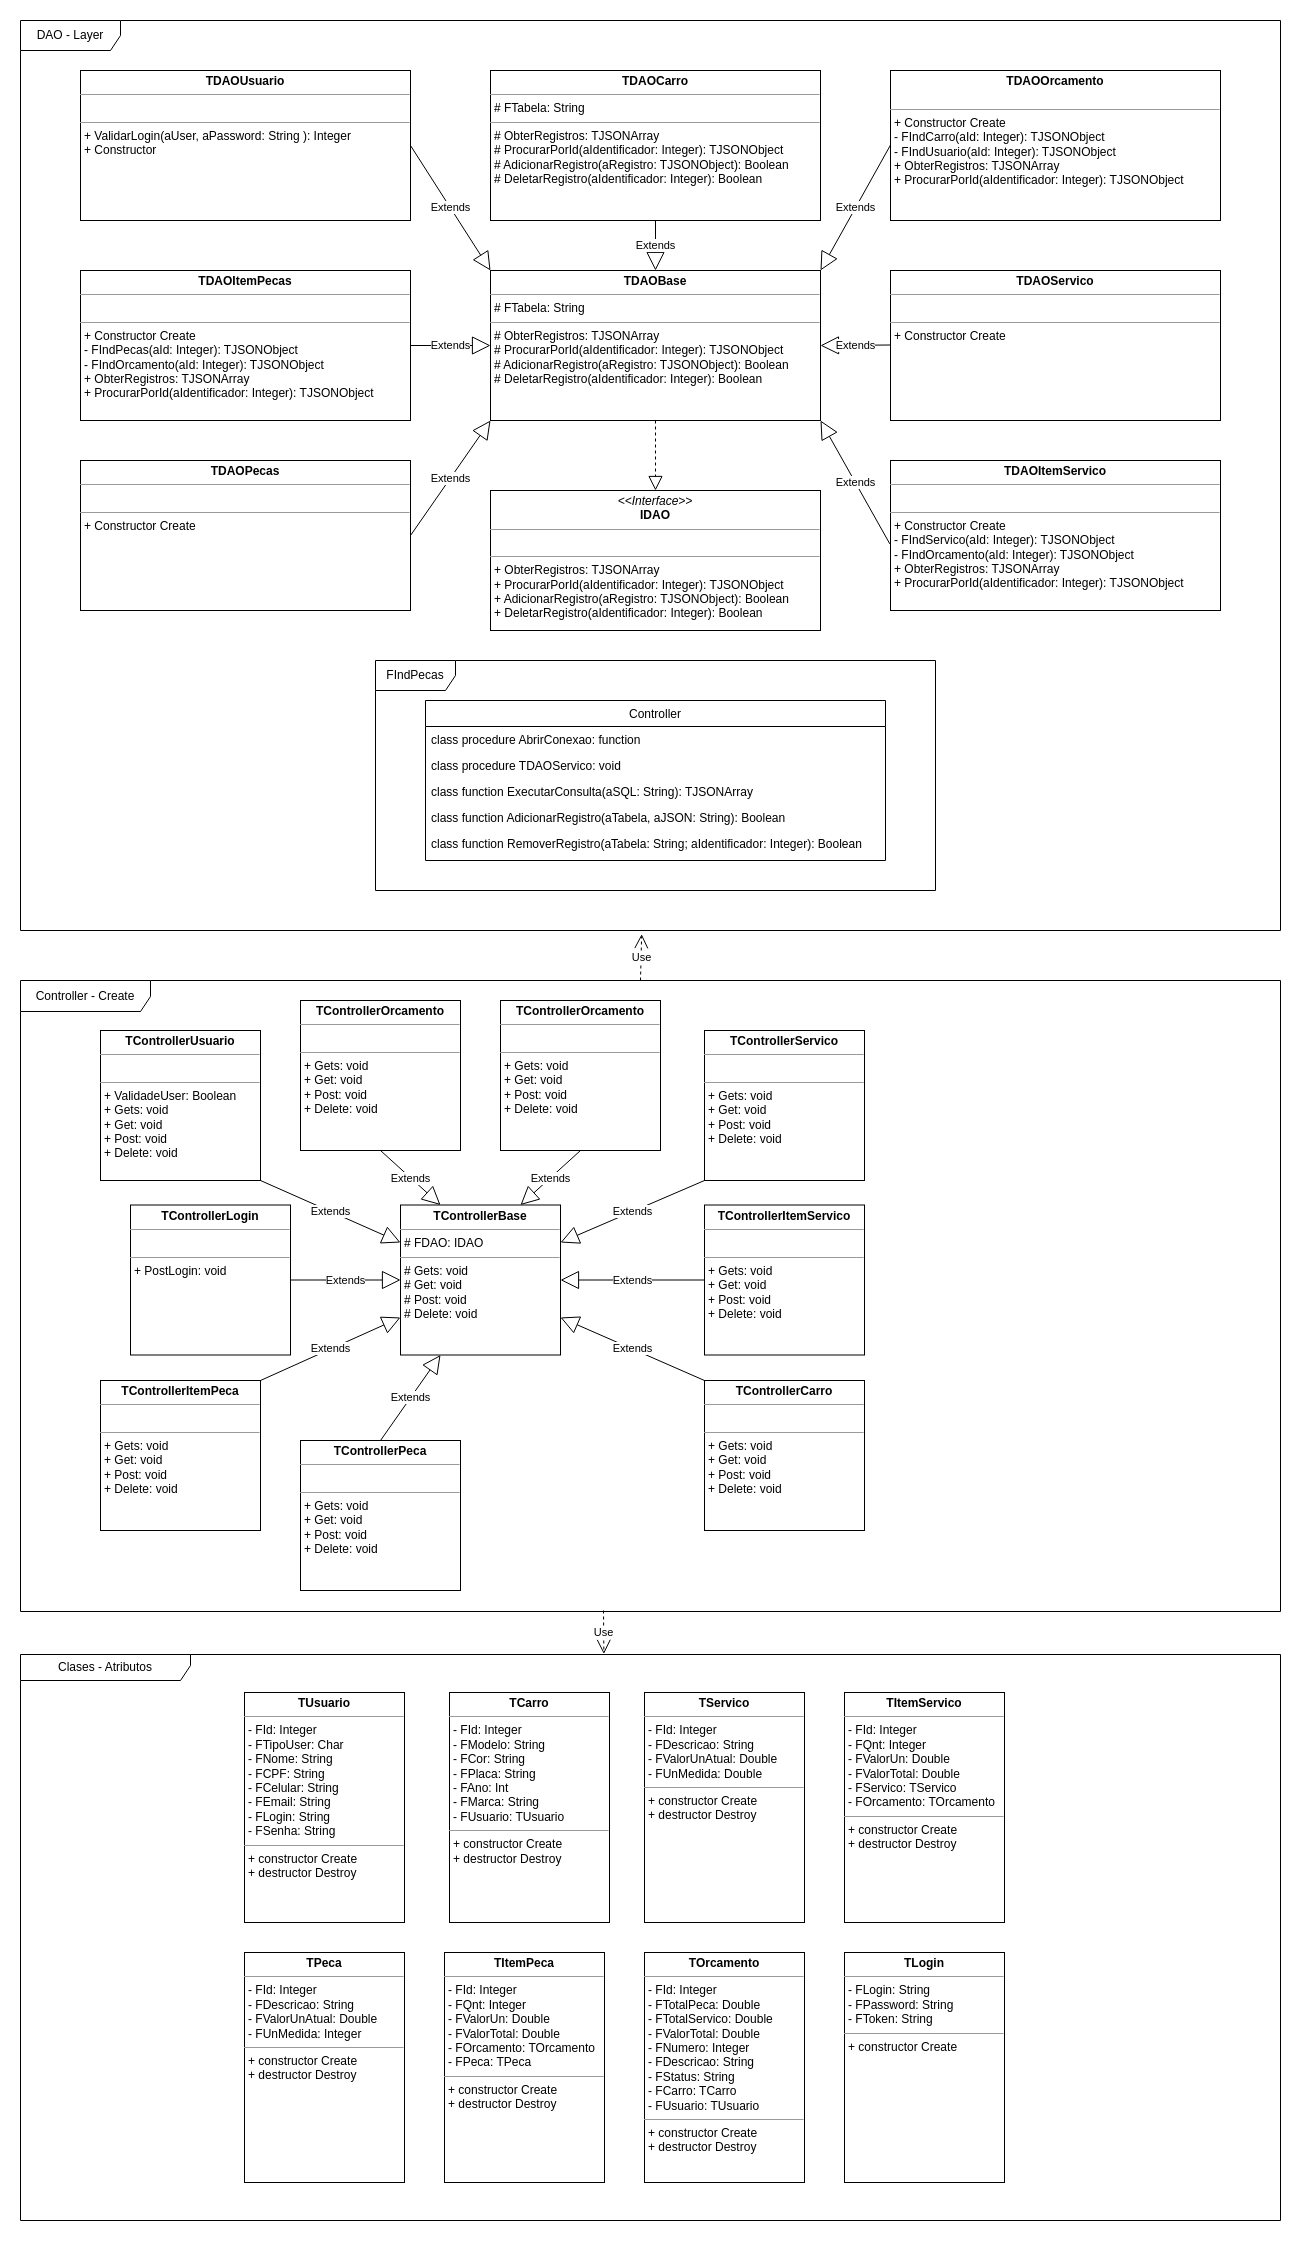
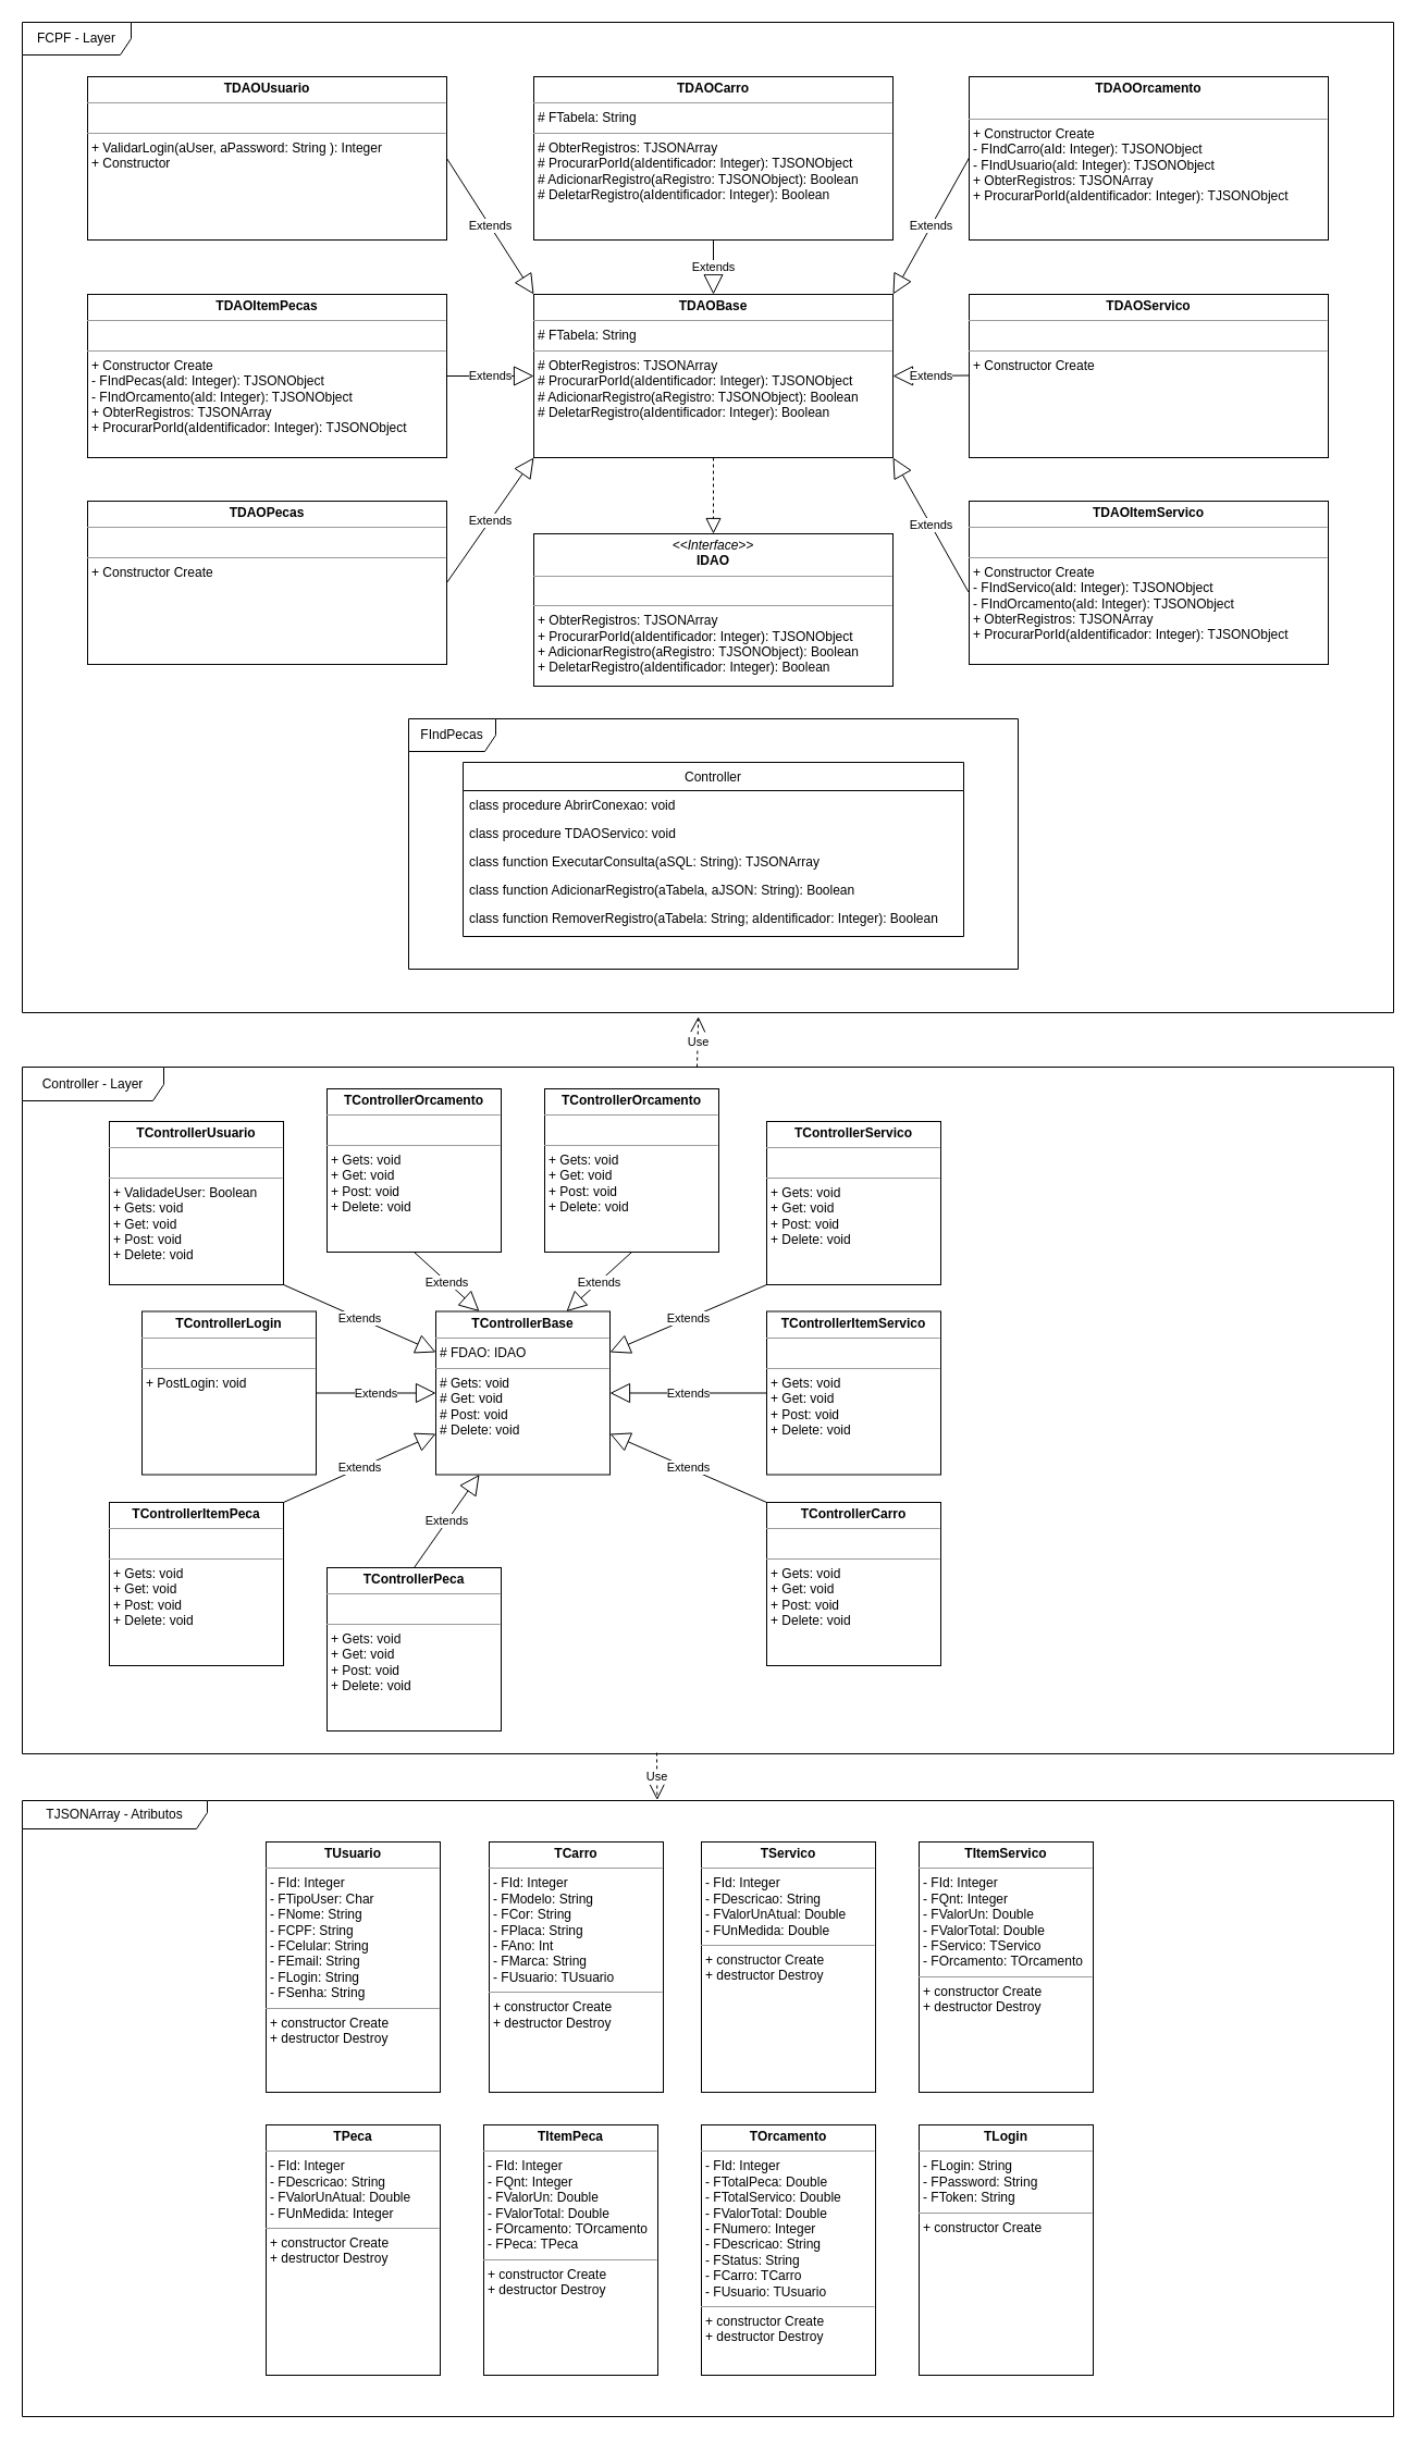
- <mxCell id="19" value="DAO - Layer" style="shape=umlFrame;whiteSpace=wrap;html=1;pointerEvents=0;width=100;height=30;" vertex="1" parent="1"><mxGeometry x="20" y="20" width="1260" height="910" as="geometry" /></mxCell>
+ <mxCell id="19" value="FCPF - Layer" style="shape=umlFrame;whiteSpace=wrap;html=1;pointerEvents=0;width=100;height=30;" vertex="1" parent="1"><mxGeometry x="20" y="20" width="1260" height="910" as="geometry" /></mxCell>
- <mxCell id="22" value="class procedure AbrirConexao: function" style="text;strokeColor=none;fillColor=none;align=left;verticalAlign=top;spacingLeft=4;spacingRight=4;overflow=hidden;rotatable=0;points=[[0,0.5],[1,0.5]];portConstraint=eastwest;" vertex="1" parent="21"><mxGeometry y="26" width="460" height="26" as="geometry" /></mxCell>
+ <mxCell id="22" value="class procedure AbrirConexao: void" style="text;strokeColor=none;fillColor=none;align=left;verticalAlign=top;spacingLeft=4;spacingRight=4;overflow=hidden;rotatable=0;points=[[0,0.5],[1,0.5]];portConstraint=eastwest;" vertex="1" parent="21"><mxGeometry y="26" width="460" height="26" as="geometry" /></mxCell>
- <mxCell id="27" value="Controller - Create" style="shape=umlFrame;whiteSpace=wrap;html=1;pointerEvents=0;width=130;height=31;" vertex="1" parent="1"><mxGeometry x="20" y="980" width="1260" height="631" as="geometry" /></mxCell>
+ <mxCell id="27" value="Controller - Layer" style="shape=umlFrame;whiteSpace=wrap;html=1;pointerEvents=0;width=130;height=31;" vertex="1" parent="1"><mxGeometry x="20" y="980" width="1260" height="631" as="geometry" /></mxCell>
- <mxCell id="48" value="Clases - Atributos" style="shape=umlFrame;whiteSpace=wrap;html=1;pointerEvents=0;width=170;height=26;" vertex="1" parent="1"><mxGeometry x="20" y="1654" width="1260" height="566" as="geometry" /></mxCell>
+ <mxCell id="48" value="TJSONArray - Atributos" style="shape=umlFrame;whiteSpace=wrap;html=1;pointerEvents=0;width=170;height=26;" vertex="1" parent="1"><mxGeometry x="20" y="1654" width="1260" height="566" as="geometry" /></mxCell>
